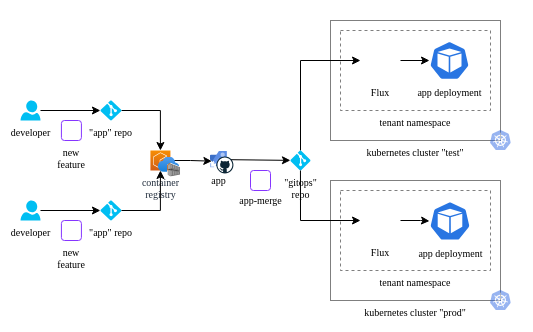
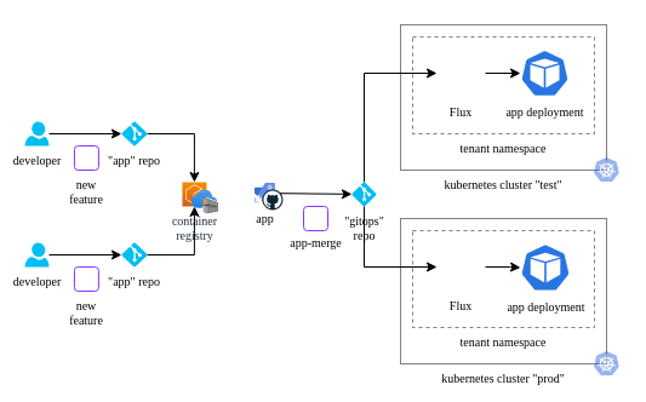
- <mxCell id="3" style="edgeStyle=orthogonalEdgeStyle;rounded=0;orthogonalLoop=1;jettySize=auto;html=1;entryX=0.084;entryY=0.594;entryDx=0;entryDy=0;entryPerimeter=0;fontFamily=Garamond;fontSize=10;" edge="1" parent="1" source="10" target="13"><mxGeometry relative="1" as="geometry" /></mxCell>
